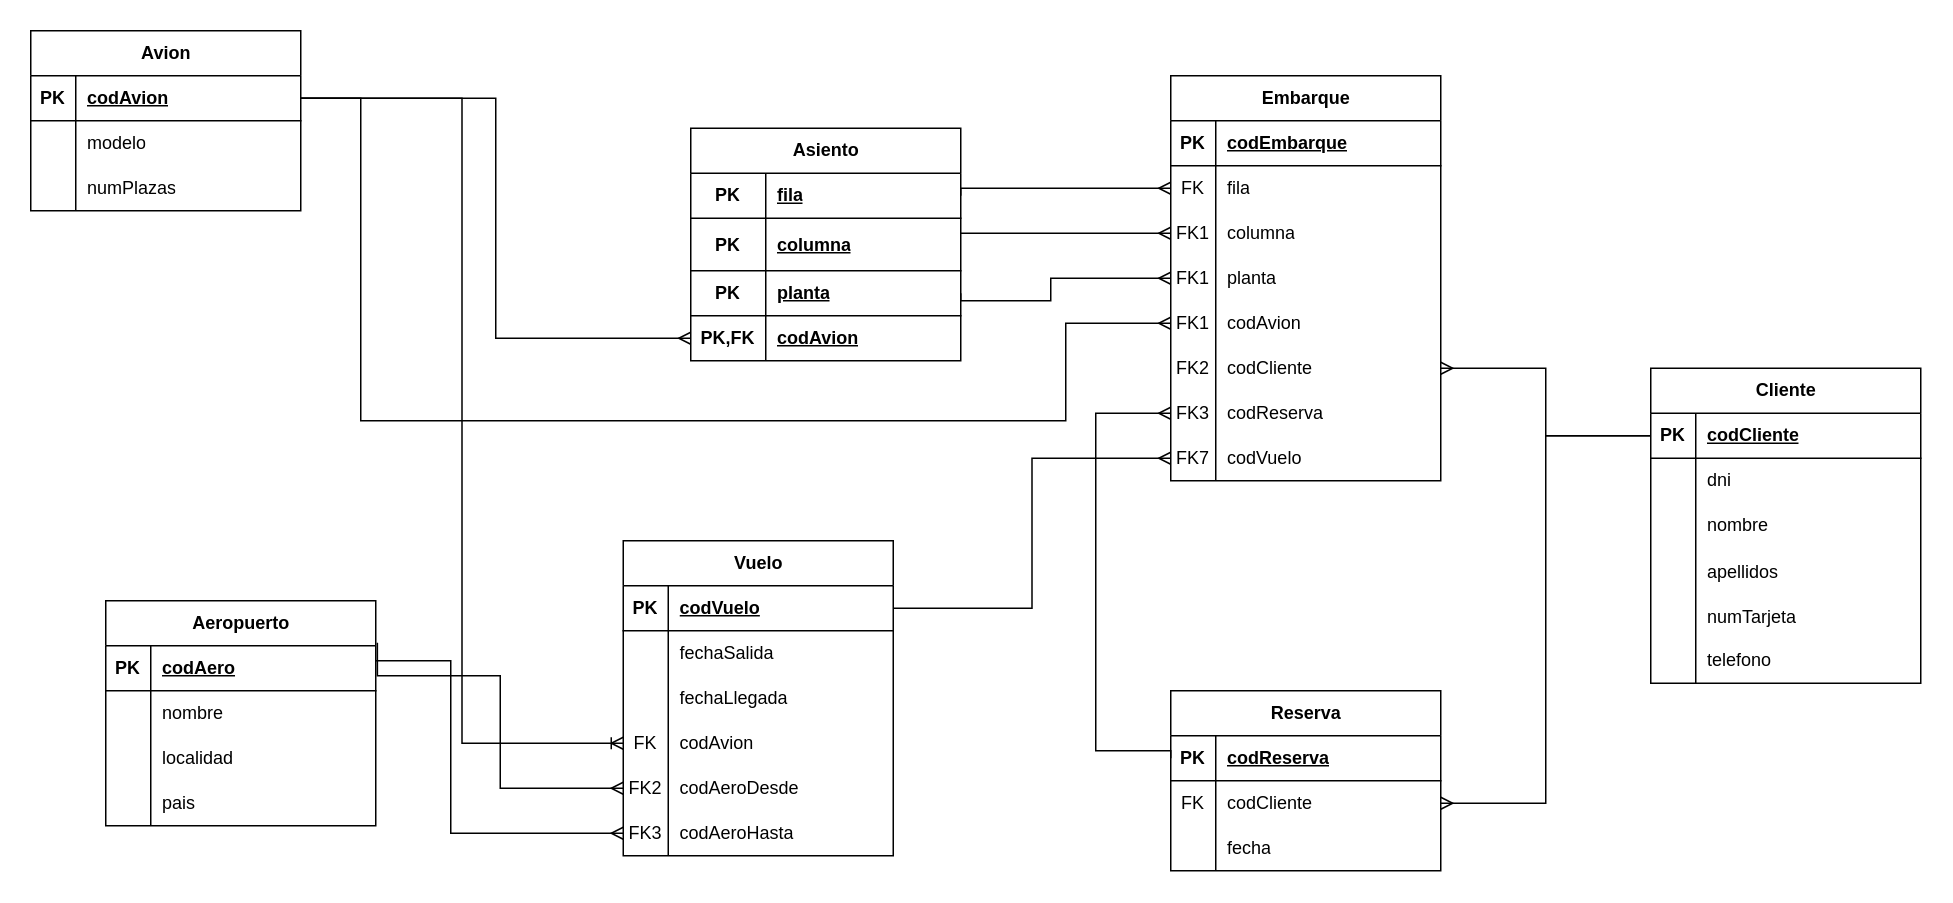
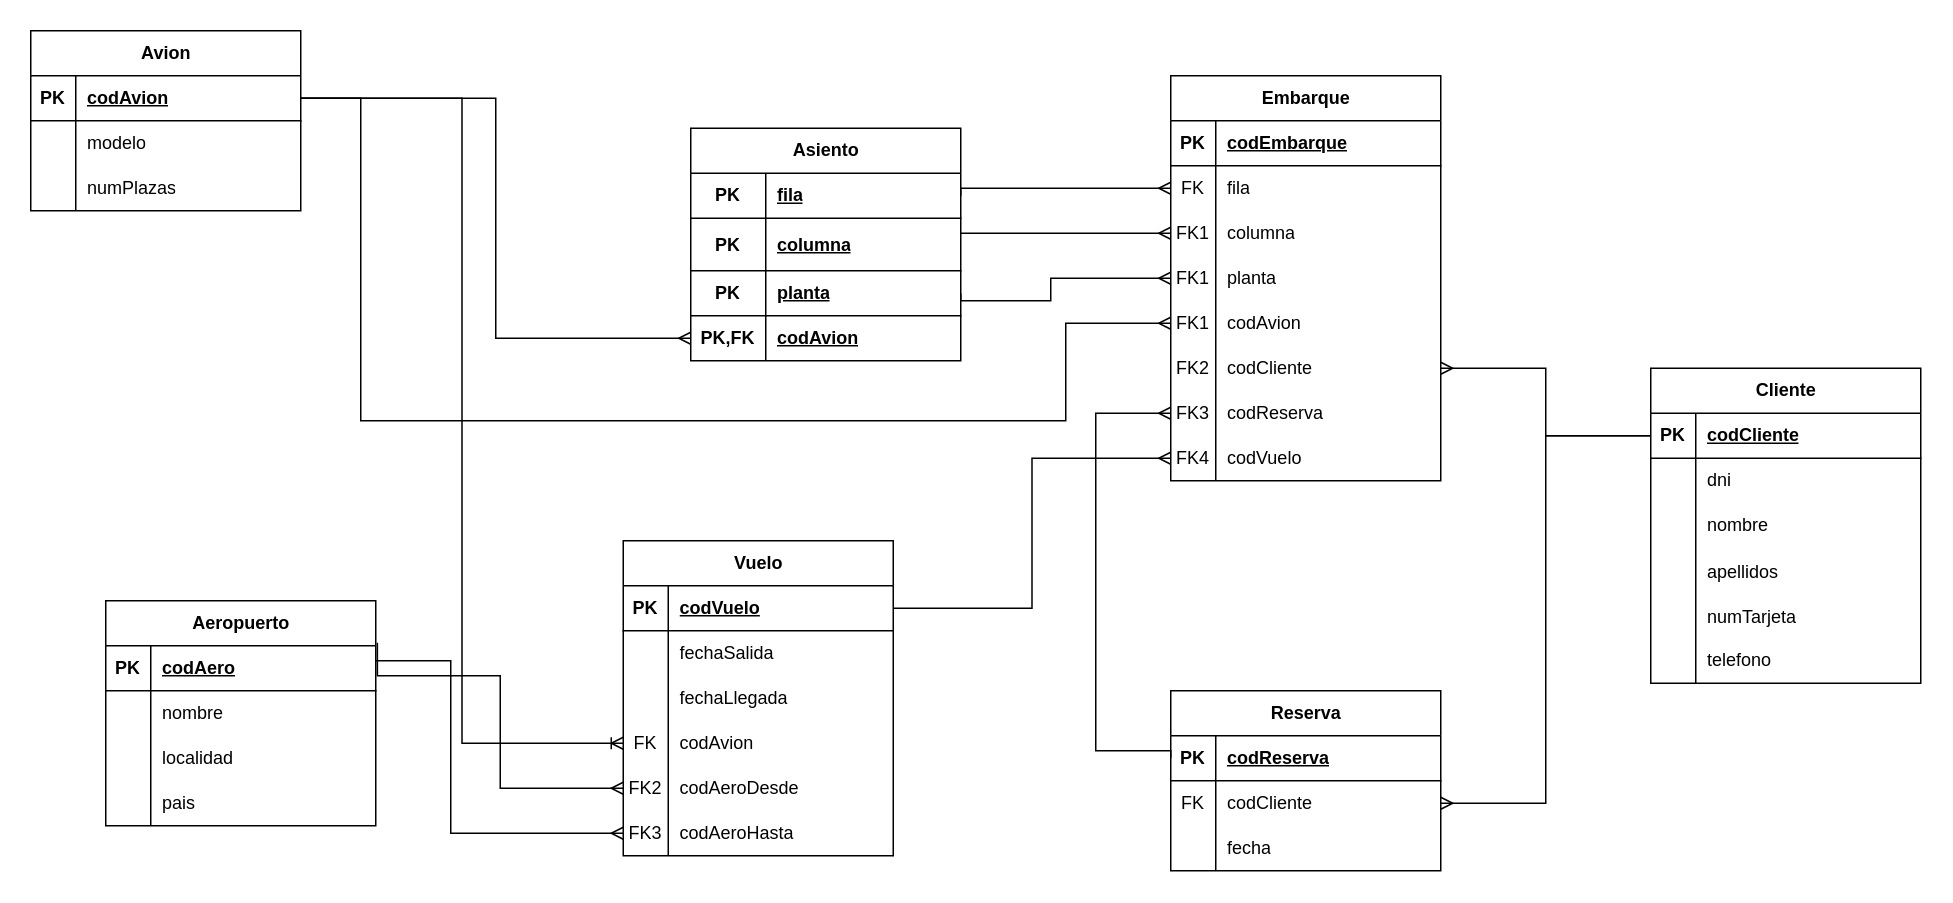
- <mxCell id="49" value="FK7" style="shape=partialRectangle;connectable=0;fillColor=none;top=0;left=0;bottom=0;right=0;fontStyle=0;overflow=hidden;whiteSpace=wrap;html=1;" parent="48" vertex="1"><mxGeometry width="30" height="30" as="geometry"><mxRectangle width="30" height="30" as="alternateBounds" /></mxGeometry></mxCell>
+ <mxCell id="49" value="FK4" style="shape=partialRectangle;connectable=0;fillColor=none;top=0;left=0;bottom=0;right=0;fontStyle=0;overflow=hidden;whiteSpace=wrap;html=1;" parent="48" vertex="1"><mxGeometry width="30" height="30" as="geometry"><mxRectangle width="30" height="30" as="alternateBounds" /></mxGeometry></mxCell>
